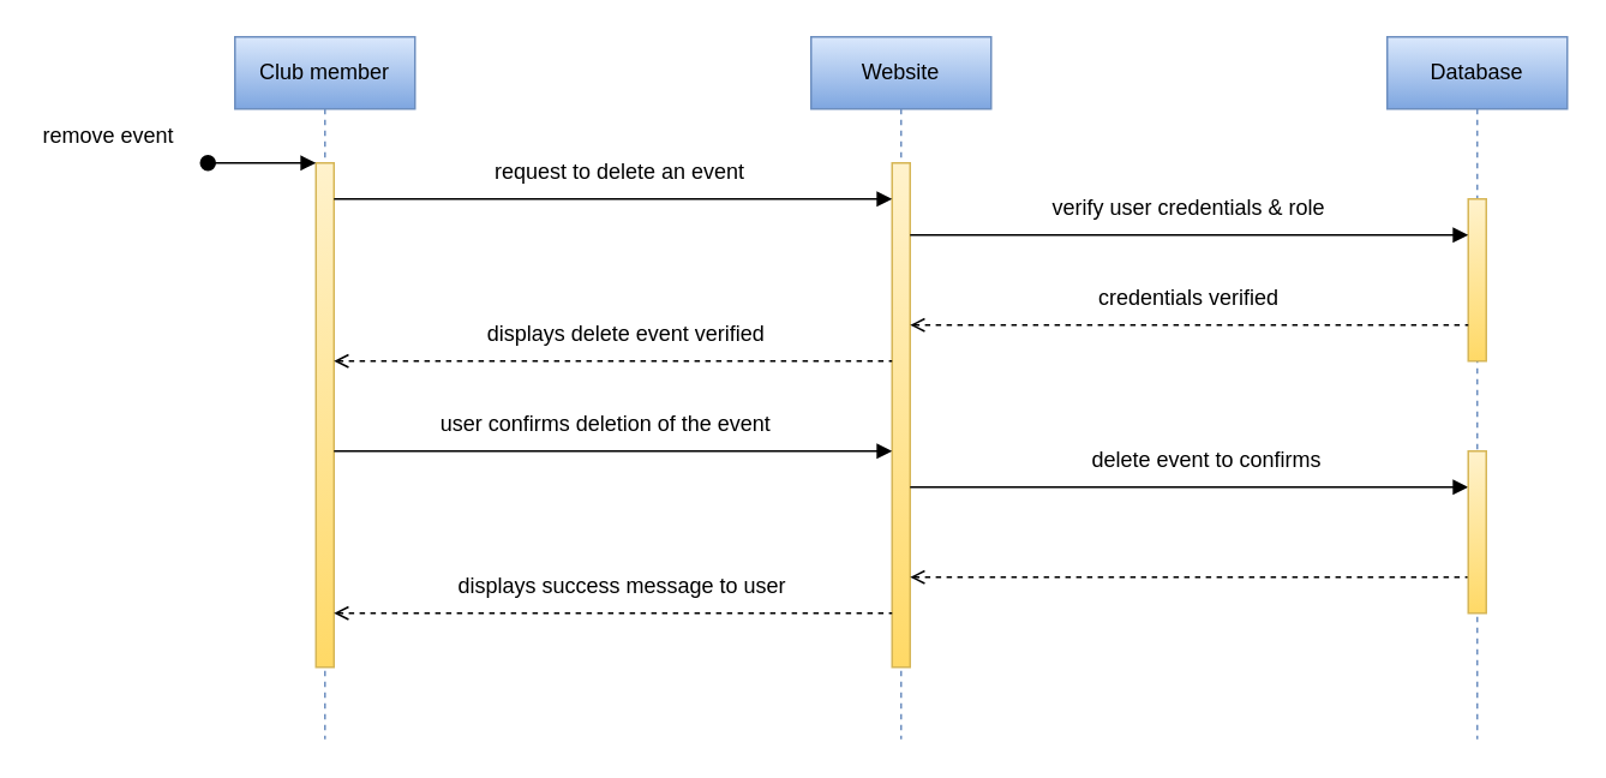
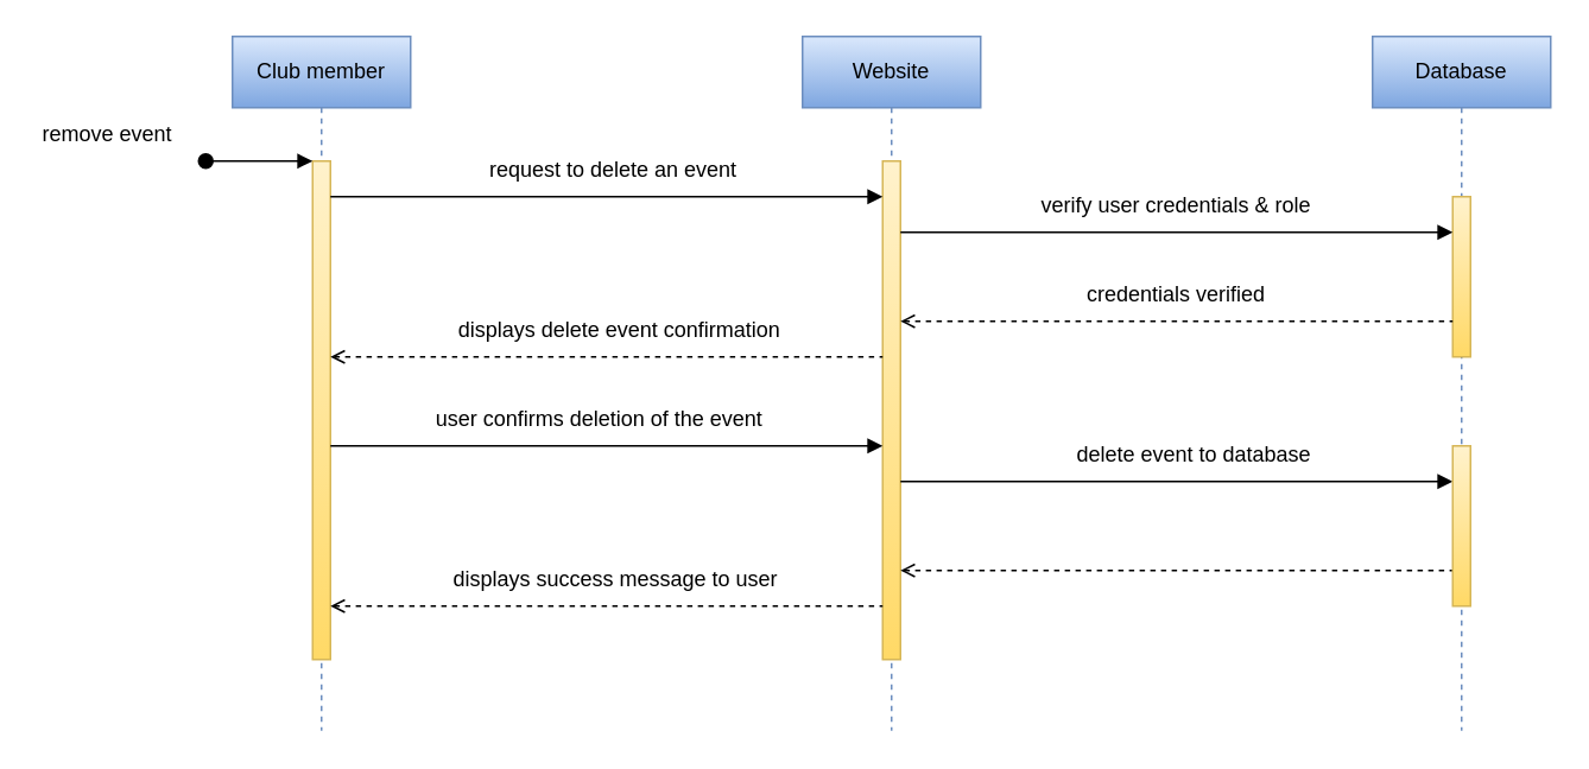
- <mxCell id="16" value="displays delete event verified" style="text;html=1;strokeColor=none;fillColor=none;align=center;verticalAlign=middle;whiteSpace=wrap;rounded=0;" parent="1" vertex="1"><mxGeometry x="255" y="170" width="185" height="30" as="geometry" /></mxCell>
+ <mxCell id="16" value="displays delete event confirmation" style="text;html=1;strokeColor=none;fillColor=none;align=center;verticalAlign=middle;whiteSpace=wrap;rounded=0;" parent="1" vertex="1"><mxGeometry x="255" y="170" width="185" height="30" as="geometry" /></mxCell>
- <mxCell id="19" value="delete event to confirms" style="text;html=1;strokeColor=none;fillColor=none;align=center;verticalAlign=middle;whiteSpace=wrap;rounded=0;" parent="1" vertex="1"><mxGeometry x="560" y="240" width="220" height="30" as="geometry" /></mxCell>
+ <mxCell id="19" value="delete event to database" style="text;html=1;strokeColor=none;fillColor=none;align=center;verticalAlign=middle;whiteSpace=wrap;rounded=0;" parent="1" vertex="1"><mxGeometry x="560" y="240" width="220" height="30" as="geometry" /></mxCell>
